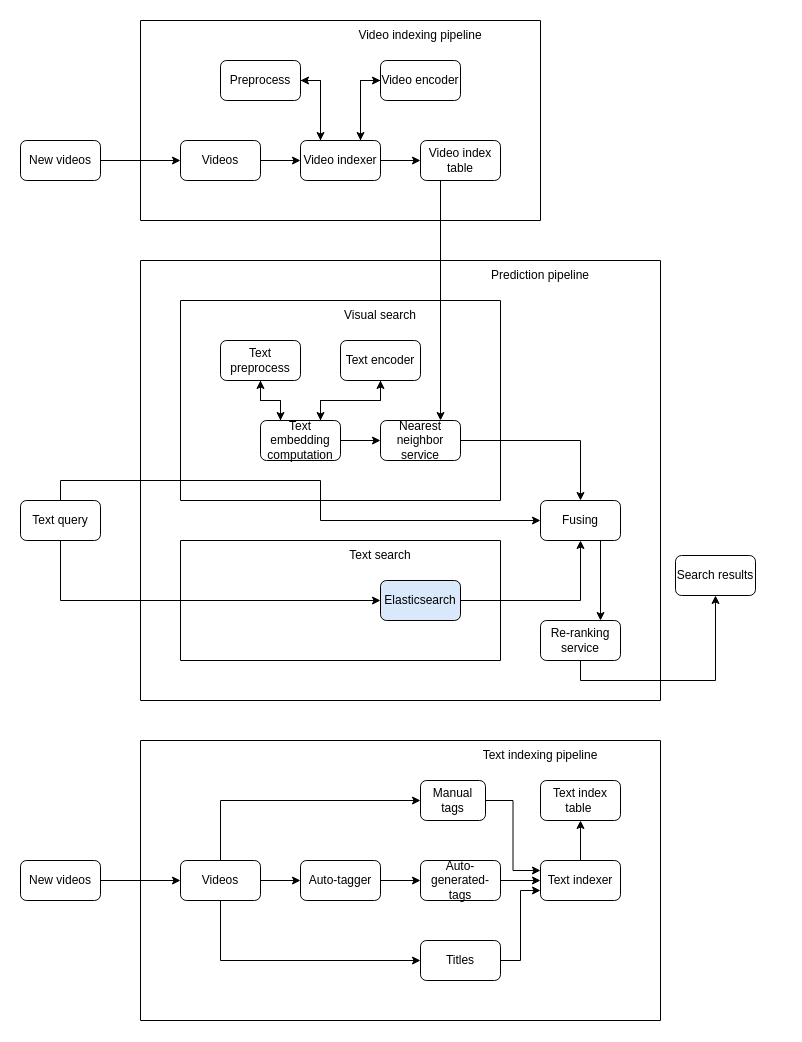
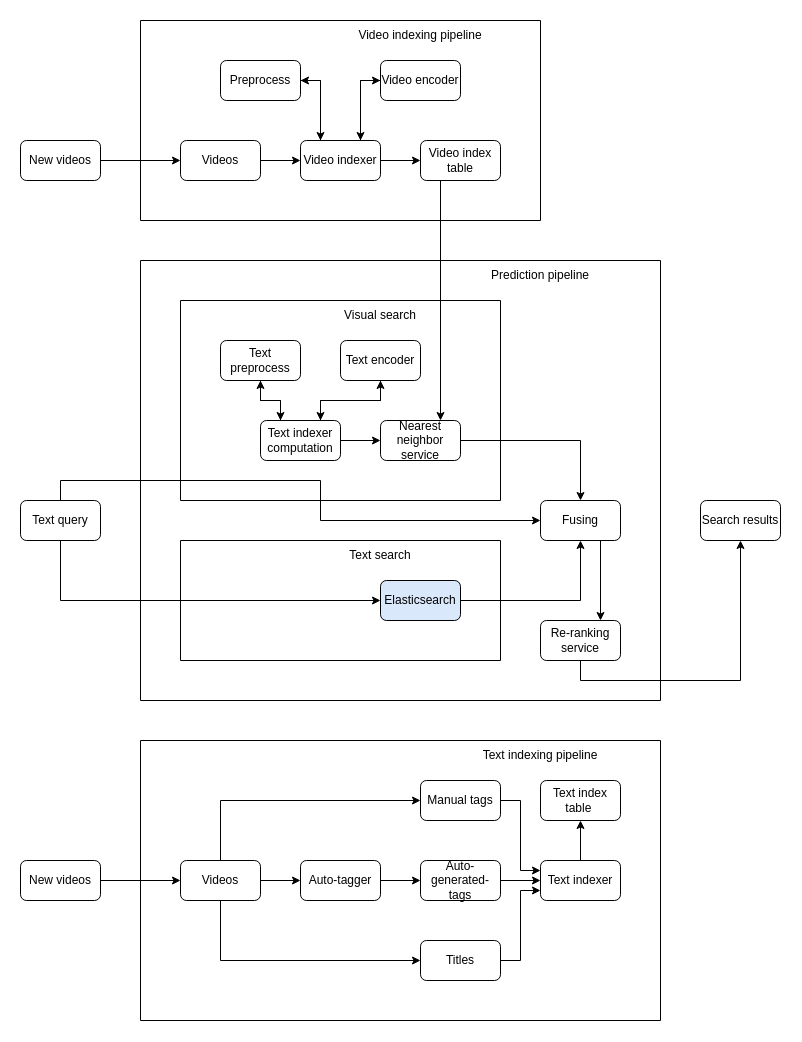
- <mxCell id="9" value="Text embedding computation" style="rounded=1;whiteSpace=wrap;html=1;" parent="5" vertex="1"><mxGeometry x="80" y="120" width="80" height="40" as="geometry" /></mxCell>
+ <mxCell id="9" value="Text indexer computation" style="rounded=1;whiteSpace=wrap;html=1;" parent="5" vertex="1"><mxGeometry x="80" y="120" width="80" height="40" as="geometry" /></mxCell>
- <mxCell id="41" value="Search results" style="rounded=1;whiteSpace=wrap;html=1;" parent="1" vertex="1"><mxGeometry x="675" y="555" width="80" height="40" as="geometry" /></mxCell>
+ <mxCell id="41" value="Search results" style="rounded=1;whiteSpace=wrap;html=1;" parent="1" vertex="1"><mxGeometry x="700" y="500" width="80" height="40" as="geometry" /></mxCell>
- <mxCell id="54" value="Manual tags" style="rounded=1;whiteSpace=wrap;html=1;" parent="42" vertex="1"><mxGeometry x="280" y="40" width="65" height="40" as="geometry" /></mxCell>
+ <mxCell id="54" value="Manual tags" style="rounded=1;whiteSpace=wrap;html=1;" parent="42" vertex="1"><mxGeometry x="280" y="40" width="80" height="40" as="geometry" /></mxCell>
